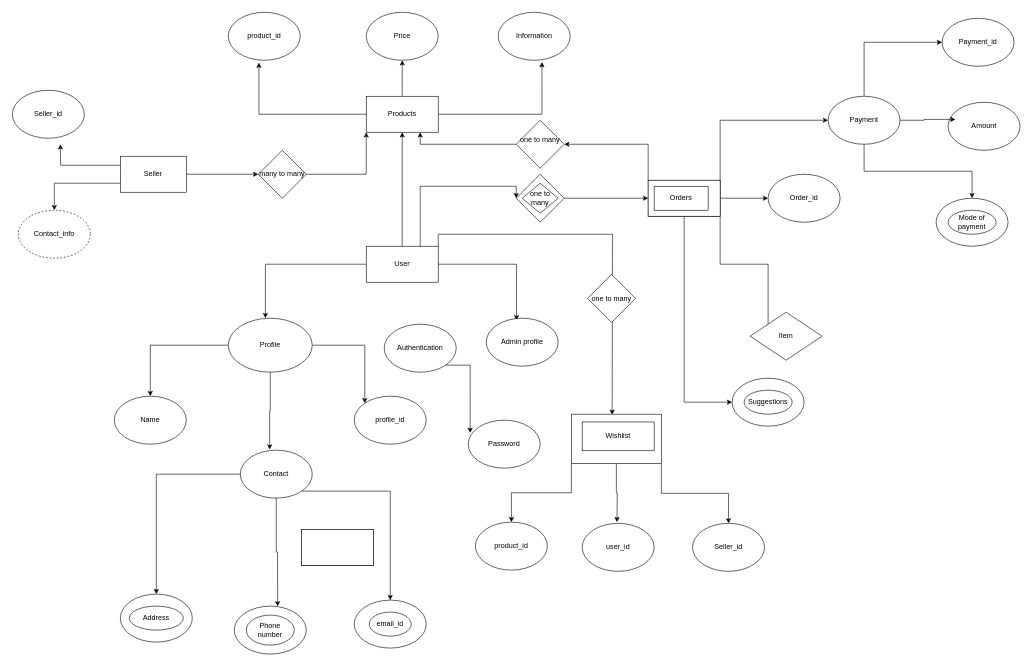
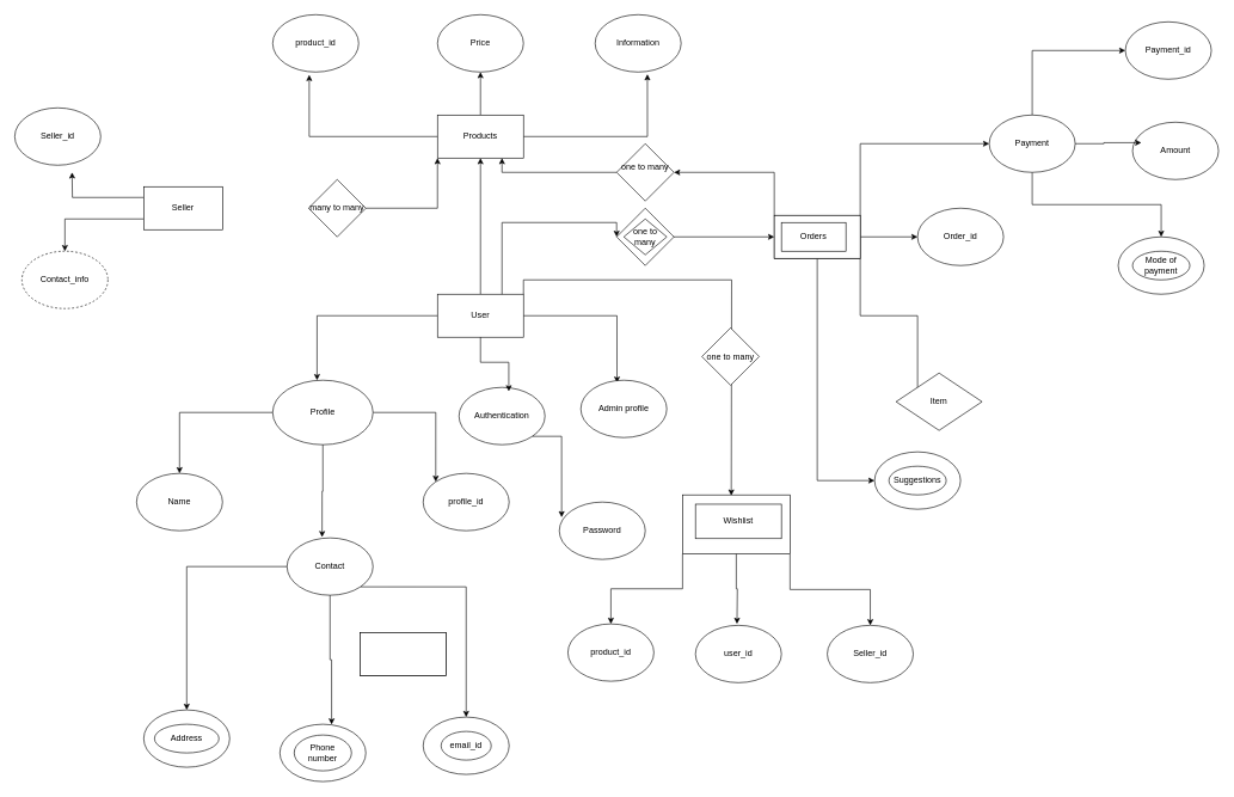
- <mxCell id="58" style="edgeStyle=orthogonalEdgeStyle;rounded=0;orthogonalLoop=1;jettySize=auto;html=1;exitX=1;exitY=0.5;exitDx=0;exitDy=0;" edge="1" parent="1" source="61" target="63"><mxGeometry relative="1" as="geometry"><mxPoint x="410" y="290.364" as="targetPoint" /></mxGeometry></mxCell>
+ <mxCell id="13" style="edgeStyle=orthogonalEdgeStyle;rounded=0;orthogonalLoop=1;jettySize=auto;html=1;exitX=0.5;exitY=1;exitDx=0;exitDy=0;entryX=0.579;entryY=0.069;entryDx=0;entryDy=0;entryPerimeter=0;" parent="1" source="7" target="11" edge="1"><mxGeometry relative="1" as="geometry" /></mxCell>
